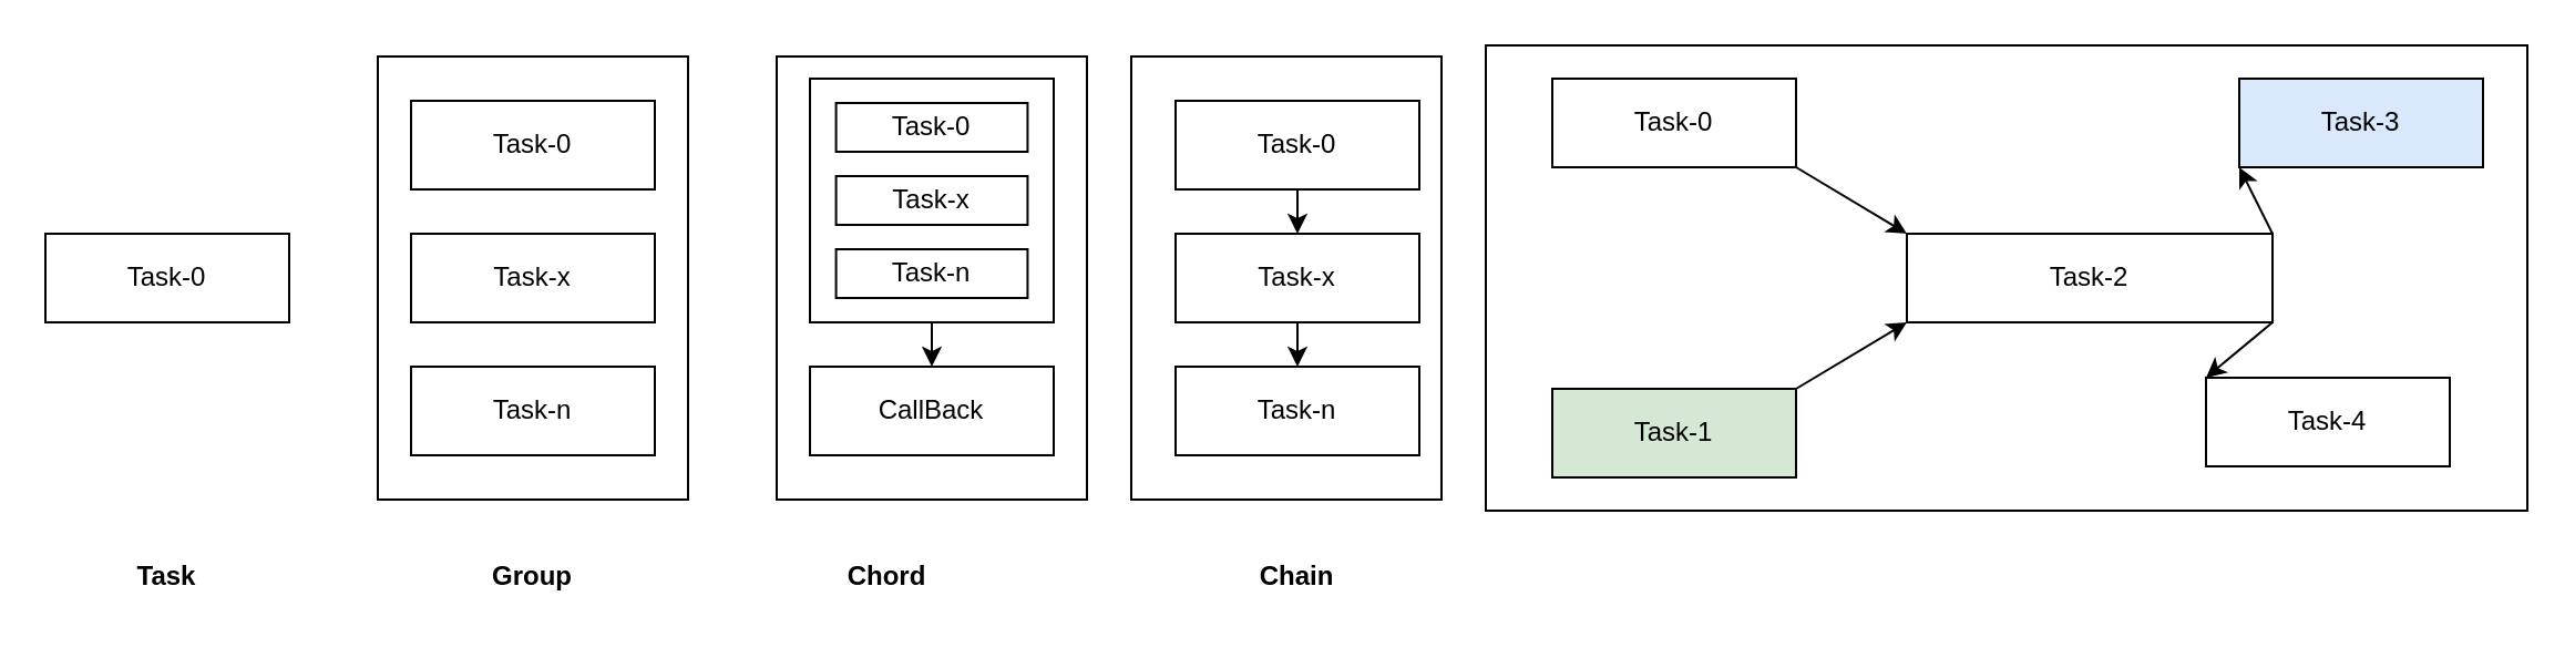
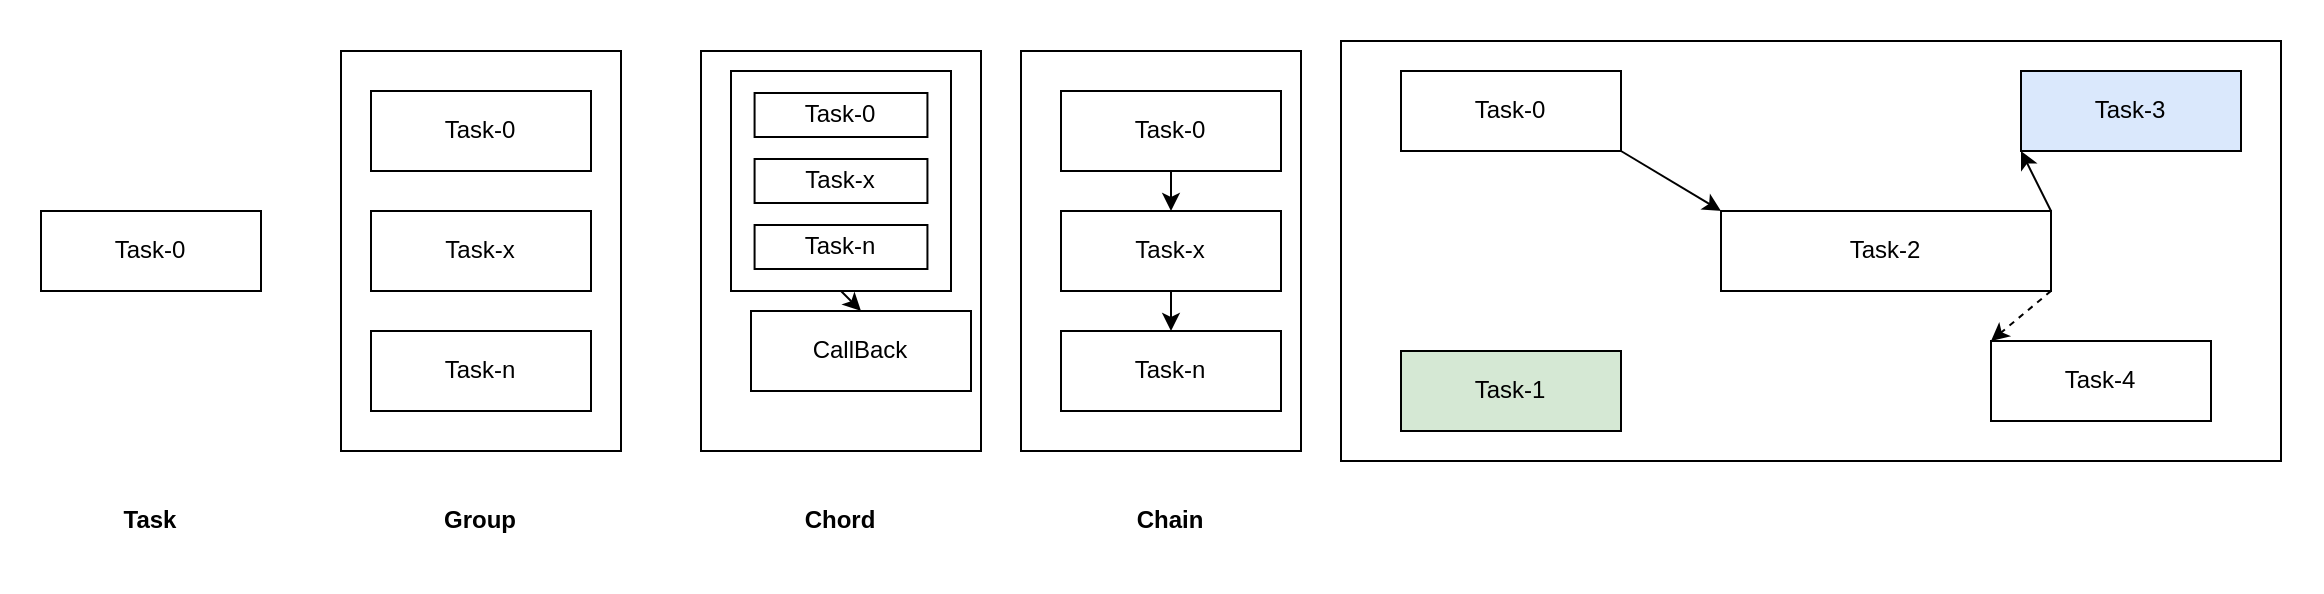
- <mxCell id="28" style="edgeStyle=none;html=1;exitX=1;exitY=1;exitDx=0;exitDy=0;entryX=0;entryY=0;entryDx=0;entryDy=0;" parent="1" source="30" target="34" edge="1"><mxGeometry relative="1" as="geometry" /></mxCell>
+ <mxCell id="28" style="edgeStyle=none;html=1;exitX=1;exitY=1;exitDx=0;exitDy=0;entryX=0;entryY=0;entryDx=0;entryDy=0;dashed=1;" parent="1" source="30" target="34" edge="1"><mxGeometry relative="1" as="geometry" /></mxCell>
- <mxCell id="31" style="edgeStyle=none;html=1;exitX=1;exitY=0;exitDx=0;exitDy=0;entryX=0;entryY=1;entryDx=0;entryDy=0;" parent="1" source="32" target="30" edge="1"><mxGeometry relative="1" as="geometry" /></mxCell>
- <mxCell id="15" value="CallBack" style="rounded=0;whiteSpace=wrap;html=1;" parent="1" vertex="1"><mxGeometry x="365" y="165" width="110" height="40" as="geometry" /></mxCell>
+ <mxCell id="15" value="CallBack" style="rounded=0;whiteSpace=wrap;html=1;" parent="1" vertex="1"><mxGeometry x="375" y="155" width="110" height="40" as="geometry" /></mxCell>
- <mxCell id="24" value="Chord" style="text;html=1;strokeColor=none;fillColor=none;align=center;verticalAlign=middle;whiteSpace=wrap;rounded=0;fontStyle=1" parent="1" vertex="1"><mxGeometry x="370" y="245" width="60" height="30" as="geometry" /></mxCell>
+ <mxCell id="24" value="Chord" style="text;html=1;strokeColor=none;fillColor=none;align=center;verticalAlign=middle;whiteSpace=wrap;rounded=0;fontStyle=1" parent="1" vertex="1"><mxGeometry x="390" y="245" width="60" height="30" as="geometry" /></mxCell>
